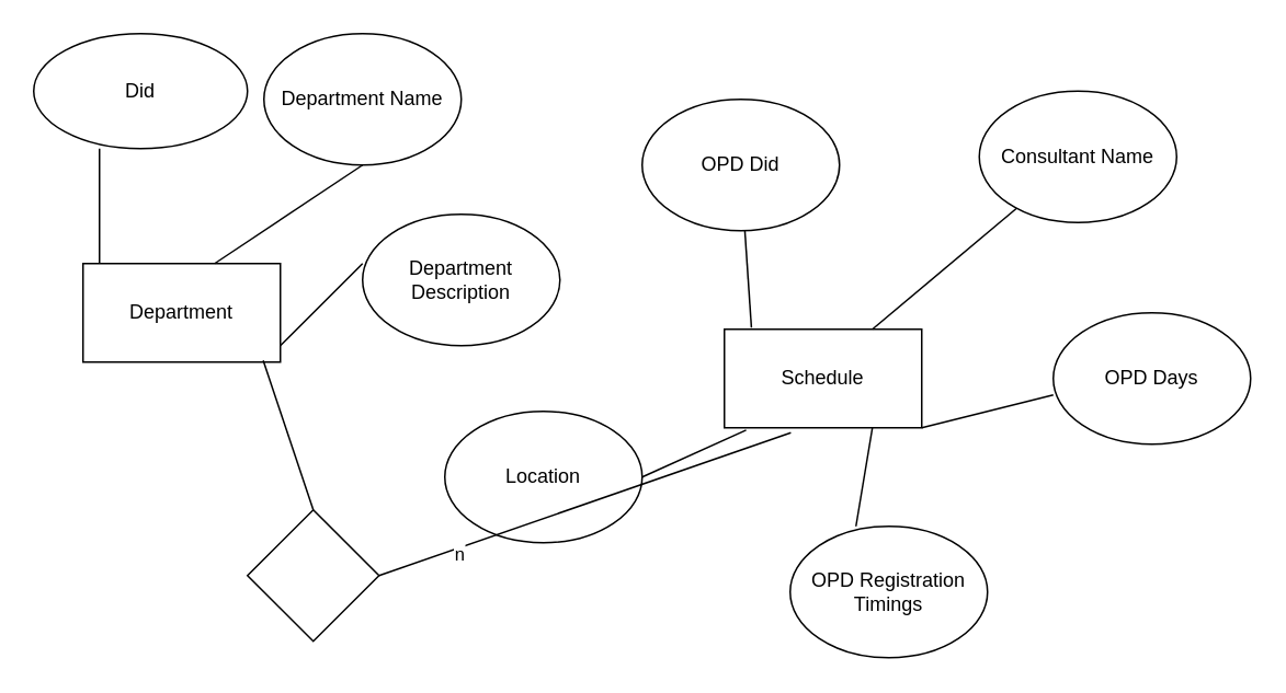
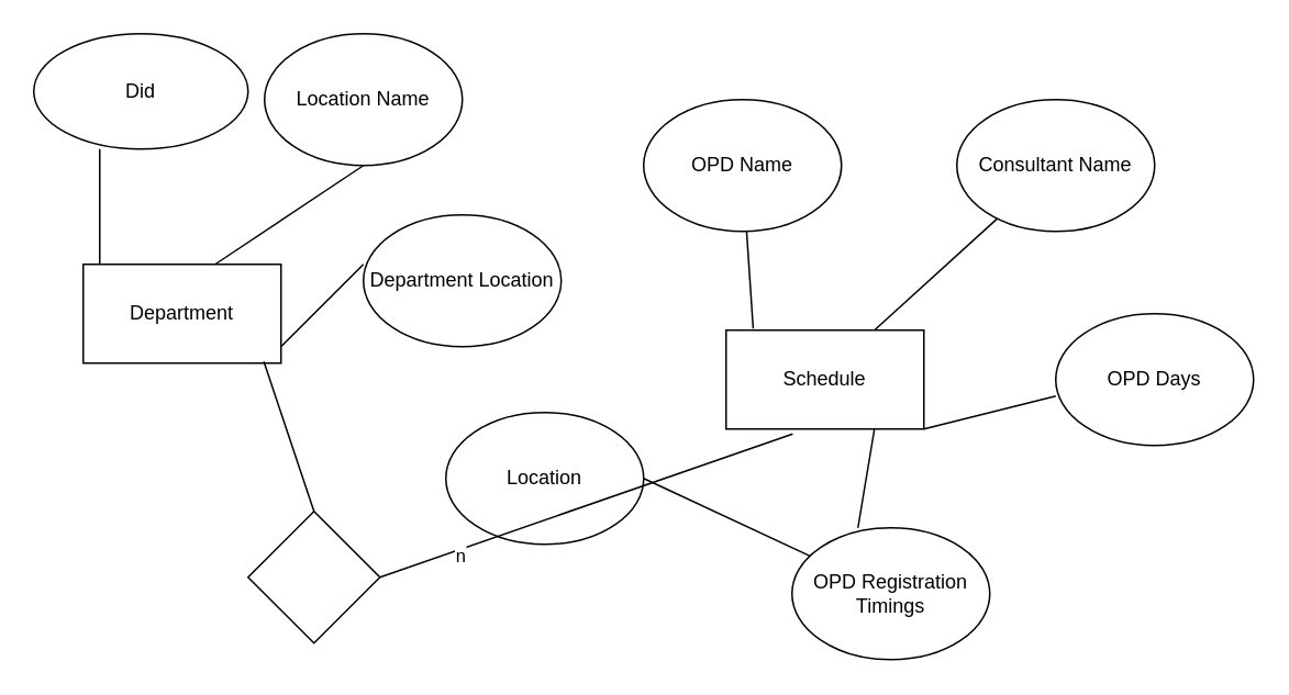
- <mxCell id="6" value="Department Name" style="ellipse;whiteSpace=wrap;html=1;" vertex="1" parent="1"><mxGeometry x="160" y="20" width="120" height="80" as="geometry" /></mxCell>
+ <mxCell id="6" value="Location Name" style="ellipse;whiteSpace=wrap;html=1;" vertex="1" parent="1"><mxGeometry x="160" y="20" width="120" height="80" as="geometry" /></mxCell>
- <mxCell id="11" value="Consultant Name" style="ellipse;whiteSpace=wrap;html=1;" vertex="1" parent="1"><mxGeometry x="595" y="55" width="120" height="80" as="geometry" /></mxCell>
+ <mxCell id="11" value="Consultant Name" style="ellipse;whiteSpace=wrap;html=1;" vertex="1" parent="1"><mxGeometry x="580" y="60" width="120" height="80" as="geometry" /></mxCell>
- <mxCell id="9" value="OPD Did" style="ellipse;whiteSpace=wrap;html=1;" vertex="1" parent="1"><mxGeometry x="390" y="60" width="120" height="80" as="geometry" /></mxCell>
+ <mxCell id="9" value="OPD Name" style="ellipse;whiteSpace=wrap;html=1;" vertex="1" parent="1"><mxGeometry x="390" y="60" width="120" height="80" as="geometry" /></mxCell>
- <mxCell id="8" value="Department Description" style="ellipse;whiteSpace=wrap;html=1;" vertex="1" parent="1"><mxGeometry x="220" y="130" width="120" height="80" as="geometry" /></mxCell>
+ <mxCell id="8" value="Department Location" style="ellipse;whiteSpace=wrap;html=1;" vertex="1" parent="1"><mxGeometry x="220" y="130" width="120" height="80" as="geometry" /></mxCell>
- <mxCell id="14" value="" style="endArrow=none;html=1;rounded=0;exitX=1;exitY=0.5;exitDx=0;exitDy=0;entryX=0.11;entryY=1.023;entryDx=0;entryDy=0;entryPerimeter=0;" edge="1" parent="1" source="13" target="10"><mxGeometry width="50" height="50" relative="1" as="geometry"><mxPoint x="390" y="320" as="sourcePoint" /><mxPoint x="440" y="270" as="targetPoint" /></mxGeometry></mxCell>
+ <mxCell id="14" value="" style="endArrow=none;html=1;rounded=0;exitX=1;exitY=0.5;exitDx=0;exitDy=0;" edge="1" parent="1" source="13" target="19"><mxGeometry width="50" height="50" relative="1" as="geometry"><mxPoint x="390" y="320" as="sourcePoint" /><mxPoint x="440" y="270" as="targetPoint" /></mxGeometry></mxCell>
